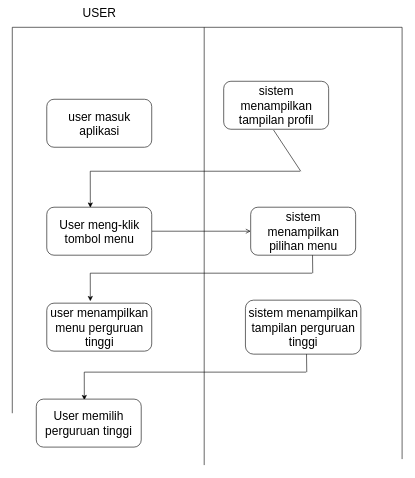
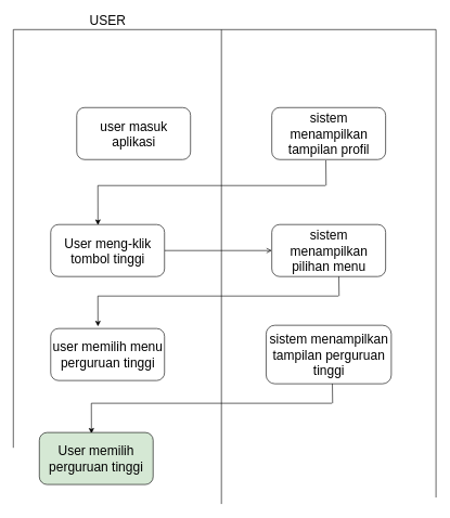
- <mxCell id="3" value="&lt;font style=&quot;font-size: 20px&quot;&gt;USER&lt;/font&gt;" style="text;html=1;align=center;verticalAlign=middle;resizable=0;points=[];autosize=1;strokeColor=none;fillColor=none;fontSize=13;" vertex="1" parent="1"><mxGeometry x="130" y="10" width="70" height="20" as="geometry" /></mxCell>
+ <mxCell id="3" value="&lt;font style=&quot;font-size: 20px&quot;&gt;USER&lt;/font&gt;" style="text;html=1;align=center;verticalAlign=middle;resizable=0;points=[];autosize=1;strokeColor=none;fillColor=none;fontSize=13;" vertex="1" parent="1"><mxGeometry x="130" y="20" width="70" height="20" as="geometry" /></mxCell>
- <mxCell id="8" value="sistem menampilkan tampilan profil" style="rounded=1;whiteSpace=wrap;html=1;fontSize=20;" vertex="1" parent="1"><mxGeometry x="372.5" y="135" width="175" height="80" as="geometry" /></mxCell>
+ <mxCell id="8" value="sistem menampilkan tampilan profil" style="rounded=1;whiteSpace=wrap;html=1;fontSize=20;" vertex="1" parent="1"><mxGeometry x="417.5" y="165" width="175" height="80" as="geometry" /></mxCell>
- <mxCell id="7" value="user masuk aplikasi" style="rounded=1;whiteSpace=wrap;html=1;fontSize=20;" vertex="1" parent="1"><mxGeometry x="77.5" y="165" width="175" height="80" as="geometry" /></mxCell>
+ <mxCell id="7" value="user masuk aplikasi" style="rounded=1;whiteSpace=wrap;html=1;fontSize=20;" vertex="1" parent="1"><mxGeometry x="117.5" y="165" width="175" height="80" as="geometry" /></mxCell>
- <mxCell id="10" value="User meng-klik tombol menu" style="rounded=1;whiteSpace=wrap;html=1;fontSize=20;" vertex="1" parent="1"><mxGeometry x="77.5" y="345" width="175" height="80" as="geometry" /></mxCell>
+ <mxCell id="10" value="User meng-klik tombol tinggi" style="rounded=1;whiteSpace=wrap;html=1;fontSize=20;" vertex="1" parent="1"><mxGeometry x="77.5" y="345" width="175" height="80" as="geometry" /></mxCell>
- <mxCell id="12" value="user menampilkan menu perguruan tinggi" style="rounded=1;whiteSpace=wrap;html=1;fontSize=20;" vertex="1" parent="1"><mxGeometry x="77.5" y="505" width="175" height="80" as="geometry" /></mxCell>
+ <mxCell id="12" value="user memilih menu perguruan tinggi" style="rounded=1;whiteSpace=wrap;html=1;fontSize=20;" vertex="1" parent="1"><mxGeometry x="77.5" y="505" width="175" height="80" as="geometry" /></mxCell>
- <mxCell id="23" value="User memilih perguruan tinggi " style="rounded=1;whiteSpace=wrap;html=1;fontSize=20;" vertex="1" parent="1"><mxGeometry x="60" y="665" width="175" height="80" as="geometry" /></mxCell>
+ <mxCell id="23" value="User memilih perguruan tinggi " style="rounded=1;whiteSpace=wrap;html=1;fontSize=20;fillColor=#d5e8d4;" vertex="1" parent="1"><mxGeometry x="60" y="665" width="175" height="80" as="geometry" /></mxCell>
